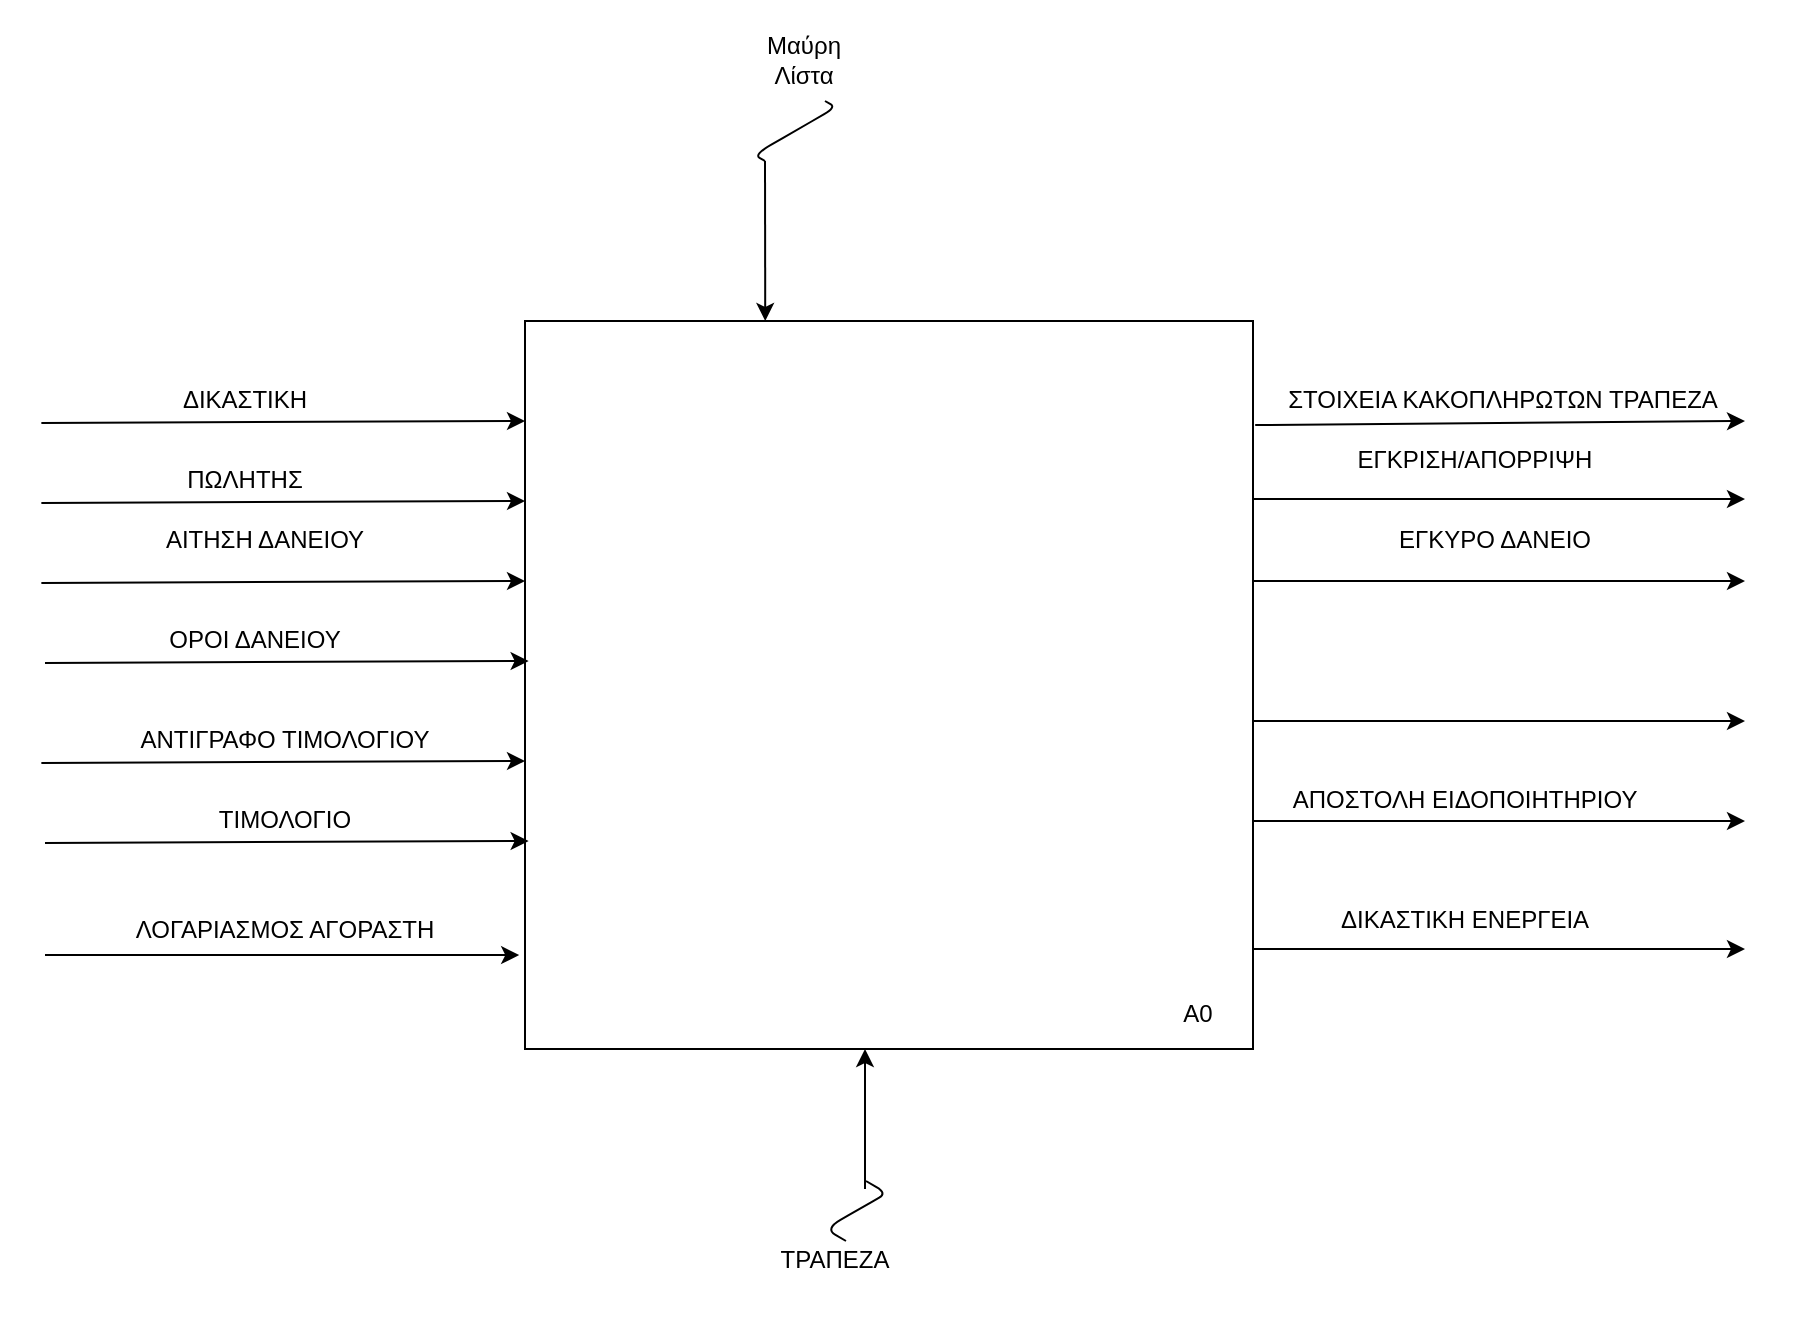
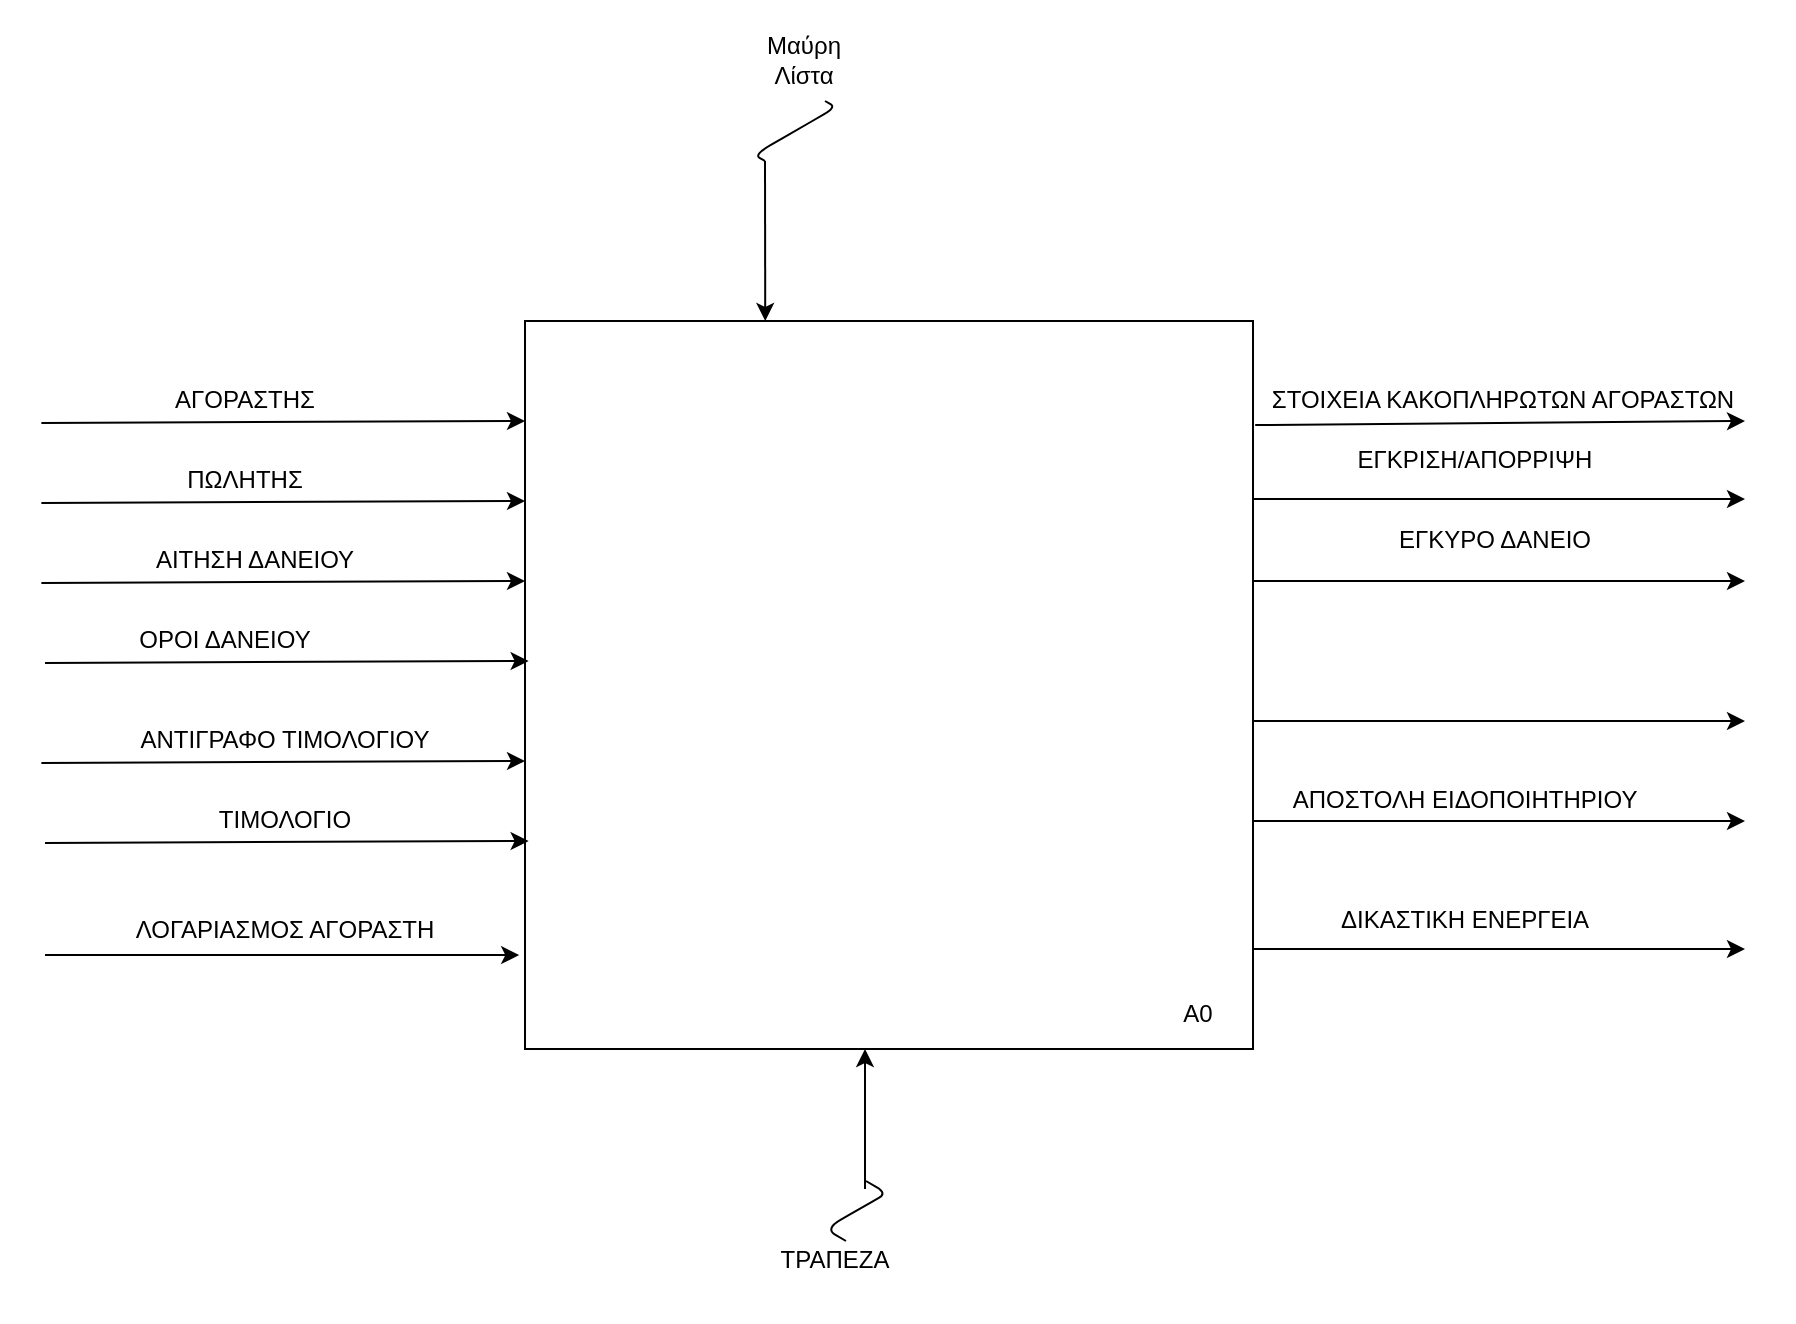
- <mxCell id="21" value="ΔΙΚΑΣΤΙΚΗ" style="text;html=1;align=center;verticalAlign=middle;resizable=0;points=[];autosize=1;" parent="1" vertex="1"><mxGeometry x="77" y="190" width="90" height="20" as="geometry" /></mxCell>
+ <mxCell id="21" value="ΑΓΟΡΑΣΤΗΣ" style="text;html=1;align=center;verticalAlign=middle;resizable=0;points=[];autosize=1;" parent="1" vertex="1"><mxGeometry x="77" y="190" width="90" height="20" as="geometry" /></mxCell>
- <mxCell id="34" value="ΣΤΟΙΧΕΙΑ ΚΑΚΟΠΛΗΡΩΤΩΝ ΤΡΑΠΕΖΑ" style="text;html=1;align=center;verticalAlign=middle;resizable=0;points=[];autosize=1;" vertex="1" parent="1"><mxGeometry x="626" y="190" width="250" height="20" as="geometry" /></mxCell>
+ <mxCell id="34" value="ΣΤΟΙΧΕΙΑ ΚΑΚΟΠΛΗΡΩΤΩΝ ΑΓΟΡΑΣΤΩΝ" style="text;html=1;align=center;verticalAlign=middle;resizable=0;points=[];autosize=1;" vertex="1" parent="1"><mxGeometry x="626" y="190" width="250" height="20" as="geometry" /></mxCell>
- <mxCell id="23" value="ΑΙΤΗΣΗ ΔΑΝΕΙΟΥ" style="text;html=1;align=center;verticalAlign=middle;resizable=0;points=[];autosize=1;" parent="1" vertex="1"><mxGeometry x="77" y="260" width="110" height="20" as="geometry" /></mxCell>
+ <mxCell id="23" value="ΑΙΤΗΣΗ ΔΑΝΕΙΟΥ" style="text;html=1;align=center;verticalAlign=middle;resizable=0;points=[];autosize=1;" parent="1" vertex="1"><mxGeometry x="72" y="270" width="110" height="20" as="geometry" /></mxCell>
- <mxCell id="24" value="ΟΡΟΙ ΔΑΝΕΙΟΥ" style="text;html=1;align=center;verticalAlign=middle;resizable=0;points=[];autosize=1;" parent="1" vertex="1"><mxGeometry x="77" y="310" width="100" height="20" as="geometry" /></mxCell>
+ <mxCell id="24" value="ΟΡΟΙ ΔΑΝΕΙΟΥ" style="text;html=1;align=center;verticalAlign=middle;resizable=0;points=[];autosize=1;" parent="1" vertex="1"><mxGeometry x="62" y="310" width="100" height="20" as="geometry" /></mxCell>
